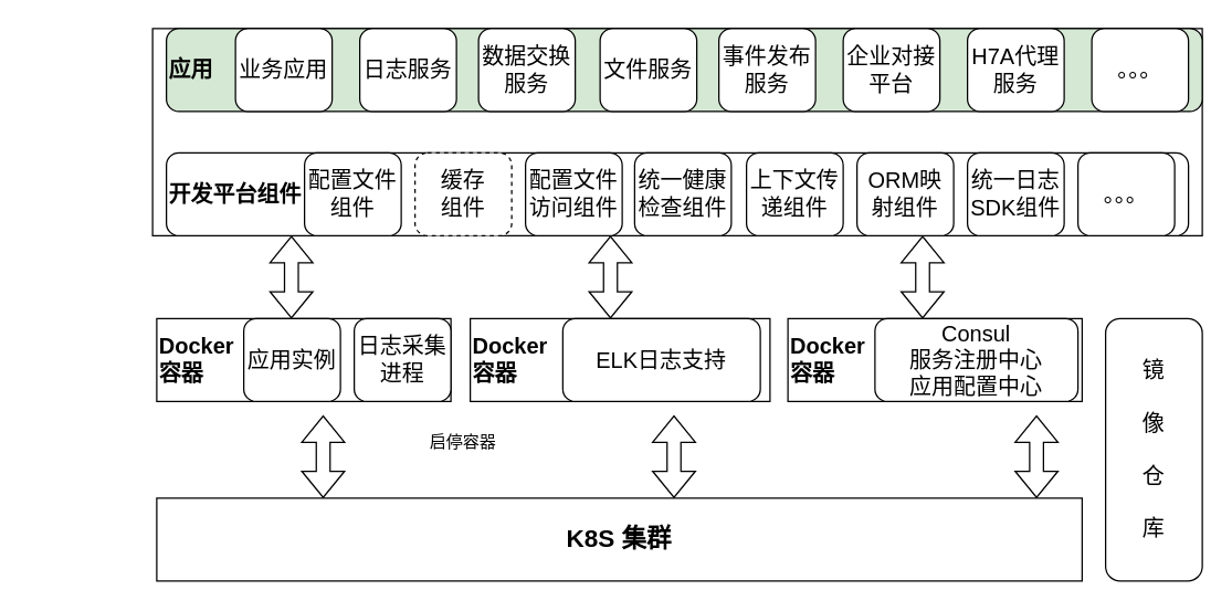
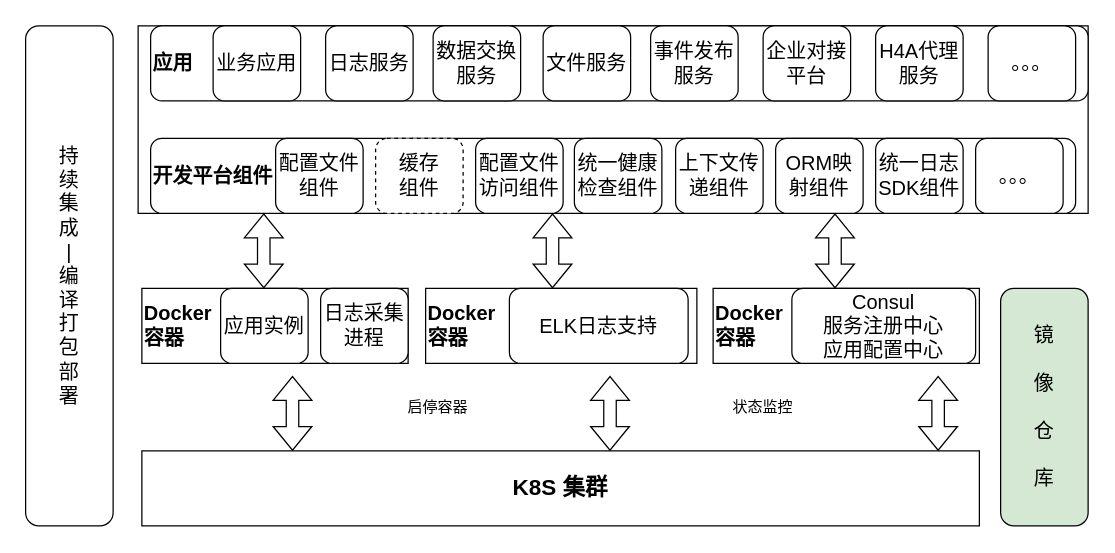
- <mxCell id="29" value="应用" style="rounded=1;whiteSpace=wrap;html=1;align=left;fontSize=16;fontStyle=1;fillColor=#d5e8d4;" vertex="1" parent="1"><mxGeometry x="120" y="20" width="750" height="60" as="geometry" /></mxCell>
+ <mxCell id="29" value="应用" style="rounded=1;whiteSpace=wrap;html=1;align=left;fontSize=16;fontStyle=1" vertex="1" parent="1"><mxGeometry x="120" y="20" width="750" height="60" as="geometry" /></mxCell>
- <mxCell id="36" value="H7A代理服务" style="rounded=1;whiteSpace=wrap;html=1;fontSize=16;" vertex="1" parent="1"><mxGeometry x="700" y="20" width="70" height="60" as="geometry" /></mxCell>
+ <mxCell id="36" value="H4A代理服务" style="rounded=1;whiteSpace=wrap;html=1;fontSize=16;" vertex="1" parent="1"><mxGeometry x="700" y="20" width="70" height="60" as="geometry" /></mxCell>
+ <mxCell id="38" value="持&lt;div&gt;续&lt;/div&gt;&lt;div&gt;集&lt;/div&gt;&lt;div&gt;成&lt;/div&gt;&lt;div&gt;|&lt;/div&gt;&lt;div&gt;编&lt;/div&gt;&lt;div&gt;译&lt;/div&gt;&lt;div&gt;打&lt;/div&gt;&lt;div&gt;包&lt;/div&gt;&lt;div&gt;部&lt;/div&gt;&lt;div&gt;署&lt;/div&gt;" style="rounded=1;whiteSpace=wrap;html=1;fontSize=16;" vertex="1" parent="1"><mxGeometry x="20" y="20" width="70" height="400" as="geometry" /></mxCell>
- <mxCell id="19" value="启停容器" style="text;strokeColor=none;align=center;fillColor=none;html=1;verticalAlign=middle;whiteSpace=wrap;rounded=0;" vertex="1" parent="1"><mxGeometry x="305" y="305" width="60" height="30" as="geometry" /></mxCell>
+ <mxCell id="19" value="启停容器" style="text;strokeColor=none;align=center;fillColor=none;html=1;verticalAlign=middle;whiteSpace=wrap;rounded=0;" vertex="1" parent="1"><mxGeometry x="320" y="310" width="60" height="30" as="geometry" /></mxCell>
+ <mxCell id="20" value="状态监控" style="text;strokeColor=none;align=center;fillColor=none;html=1;verticalAlign=middle;whiteSpace=wrap;rounded=0;" vertex="1" parent="1"><mxGeometry x="580" y="310" width="60" height="30" as="geometry" /></mxCell>
- <mxCell id="15" value="镜&lt;div&gt;&lt;br&gt;&lt;div&gt;像&lt;/div&gt;&lt;div&gt;&lt;br&gt;&lt;/div&gt;&lt;div&gt;仓&lt;/div&gt;&lt;div&gt;&lt;br&gt;&lt;/div&gt;&lt;div&gt;库&lt;/div&gt;&lt;/div&gt;" style="rounded=1;whiteSpace=wrap;html=1;fontSize=16;" vertex="1" parent="1"><mxGeometry x="800" y="230" width="70" height="190" as="geometry" /></mxCell>
+ <mxCell id="15" value="镜&lt;div&gt;&lt;br&gt;&lt;div&gt;像&lt;/div&gt;&lt;div&gt;&lt;br&gt;&lt;/div&gt;&lt;div&gt;仓&lt;/div&gt;&lt;div&gt;&lt;br&gt;&lt;/div&gt;&lt;div&gt;库&lt;/div&gt;&lt;/div&gt;" style="rounded=1;whiteSpace=wrap;html=1;fontSize=16;fillColor=#d5e8d4;" vertex="1" parent="1"><mxGeometry x="800" y="230" width="70" height="190" as="geometry" /></mxCell>
